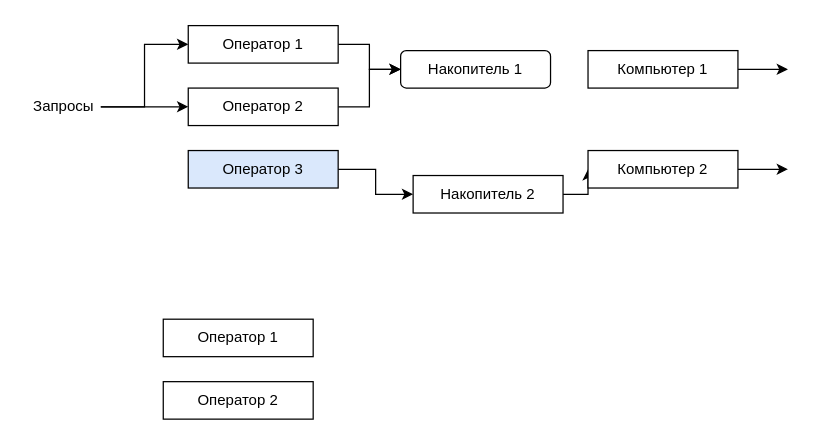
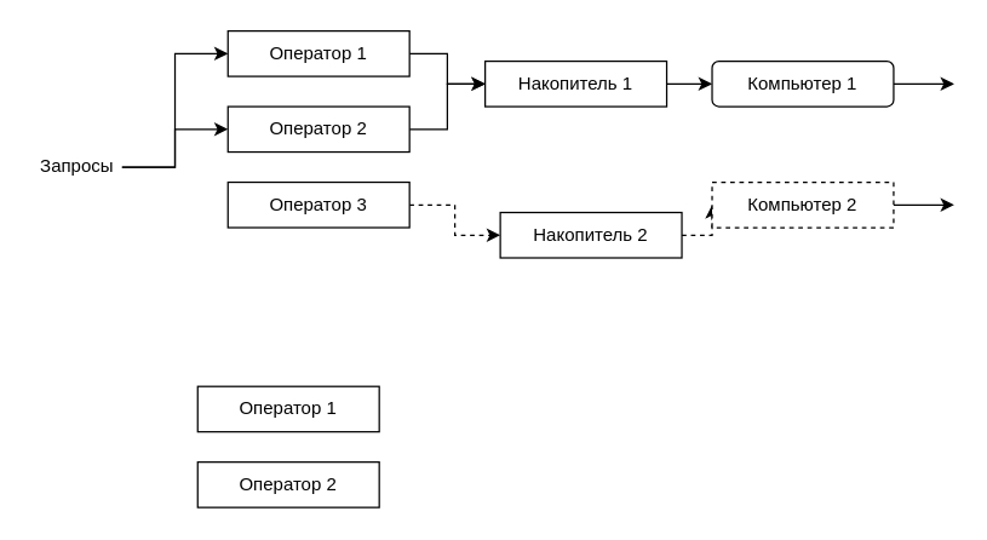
- <mxCell id="9" value="Накопитель 1" style="whiteSpace=wrap;html=1;rounded=1;" parent="1" vertex="1"><mxGeometry x="320" y="40" width="120" height="30" as="geometry" /></mxCell>
+ <mxCell id="9" value="Накопитель 1" style="rounded=0;whiteSpace=wrap;html=1;" parent="1" vertex="1"><mxGeometry x="320" y="40" width="120" height="30" as="geometry" /></mxCell>
+ <mxCell id="8" style="edgeStyle=orthogonalEdgeStyle;rounded=0;orthogonalLoop=1;jettySize=auto;html=1;entryX=0;entryY=0.5;entryDx=0;entryDy=0;" parent="1" source="9" target="13" edge="1"><mxGeometry relative="1" as="geometry" /></mxCell>
- <mxCell id="13" value="Компьютер 1" style="rounded=0;whiteSpace=wrap;html=1;" parent="1" vertex="1"><mxGeometry x="470" y="40" width="120" height="30" as="geometry" /></mxCell>
+ <mxCell id="13" value="Компьютер 1" style="whiteSpace=wrap;html=1;rounded=1;" parent="1" vertex="1"><mxGeometry x="470" y="40" width="120" height="30" as="geometry" /></mxCell>
- <mxCell id="18" value="Запросы" style="text;html=1;align=center;verticalAlign=middle;resizable=0;points=[];autosize=1;" parent="1" vertex="1"><mxGeometry x="20" y="75" width="60" height="20" as="geometry" /></mxCell>
+ <mxCell id="18" value="Запросы" style="text;html=1;align=center;verticalAlign=middle;resizable=0;points=[];autosize=1;" parent="1" vertex="1"><mxGeometry x="20" y="100" width="60" height="20" as="geometry" /></mxCell>
- <mxCell id="7" value="Оператор 3" style="rounded=0;whiteSpace=wrap;html=1;fillColor=#dae8fc;" parent="1" vertex="1"><mxGeometry x="150" y="120" width="120" height="30" as="geometry" /></mxCell>
+ <mxCell id="7" value="Оператор 3" style="rounded=0;whiteSpace=wrap;html=1;" parent="1" vertex="1"><mxGeometry x="150" y="120" width="120" height="30" as="geometry" /></mxCell>
- <mxCell id="15" value="Компьютер 2" style="rounded=0;whiteSpace=wrap;html=1;" parent="1" vertex="1"><mxGeometry x="470" y="120" width="120" height="30" as="geometry" /></mxCell>
+ <mxCell id="15" value="Компьютер 2" style="rounded=0;whiteSpace=wrap;html=1;dashed=1;" parent="1" vertex="1"><mxGeometry x="470" y="120" width="120" height="30" as="geometry" /></mxCell>
- <mxCell id="6" style="edgeStyle=orthogonalEdgeStyle;rounded=0;orthogonalLoop=1;jettySize=auto;html=1;entryX=0;entryY=0.5;entryDx=0;entryDy=0;" parent="1" source="7" target="11" edge="1"><mxGeometry relative="1" as="geometry" /></mxCell>
+ <mxCell id="6" style="edgeStyle=orthogonalEdgeStyle;rounded=0;orthogonalLoop=1;jettySize=auto;html=1;entryX=0;entryY=0.5;entryDx=0;entryDy=0;dashed=1;" parent="1" source="7" target="11" edge="1"><mxGeometry relative="1" as="geometry" /></mxCell>
- <mxCell id="10" style="edgeStyle=orthogonalEdgeStyle;rounded=0;orthogonalLoop=1;jettySize=auto;html=1;entryX=0;entryY=0.5;entryDx=0;entryDy=0;" parent="1" source="11" target="15" edge="1"><mxGeometry relative="1" as="geometry" /></mxCell>
+ <mxCell id="10" style="edgeStyle=orthogonalEdgeStyle;rounded=0;orthogonalLoop=1;jettySize=auto;html=1;entryX=0;entryY=0.5;entryDx=0;entryDy=0;dashed=1;" parent="1" source="11" target="15" edge="1"><mxGeometry relative="1" as="geometry" /></mxCell>
